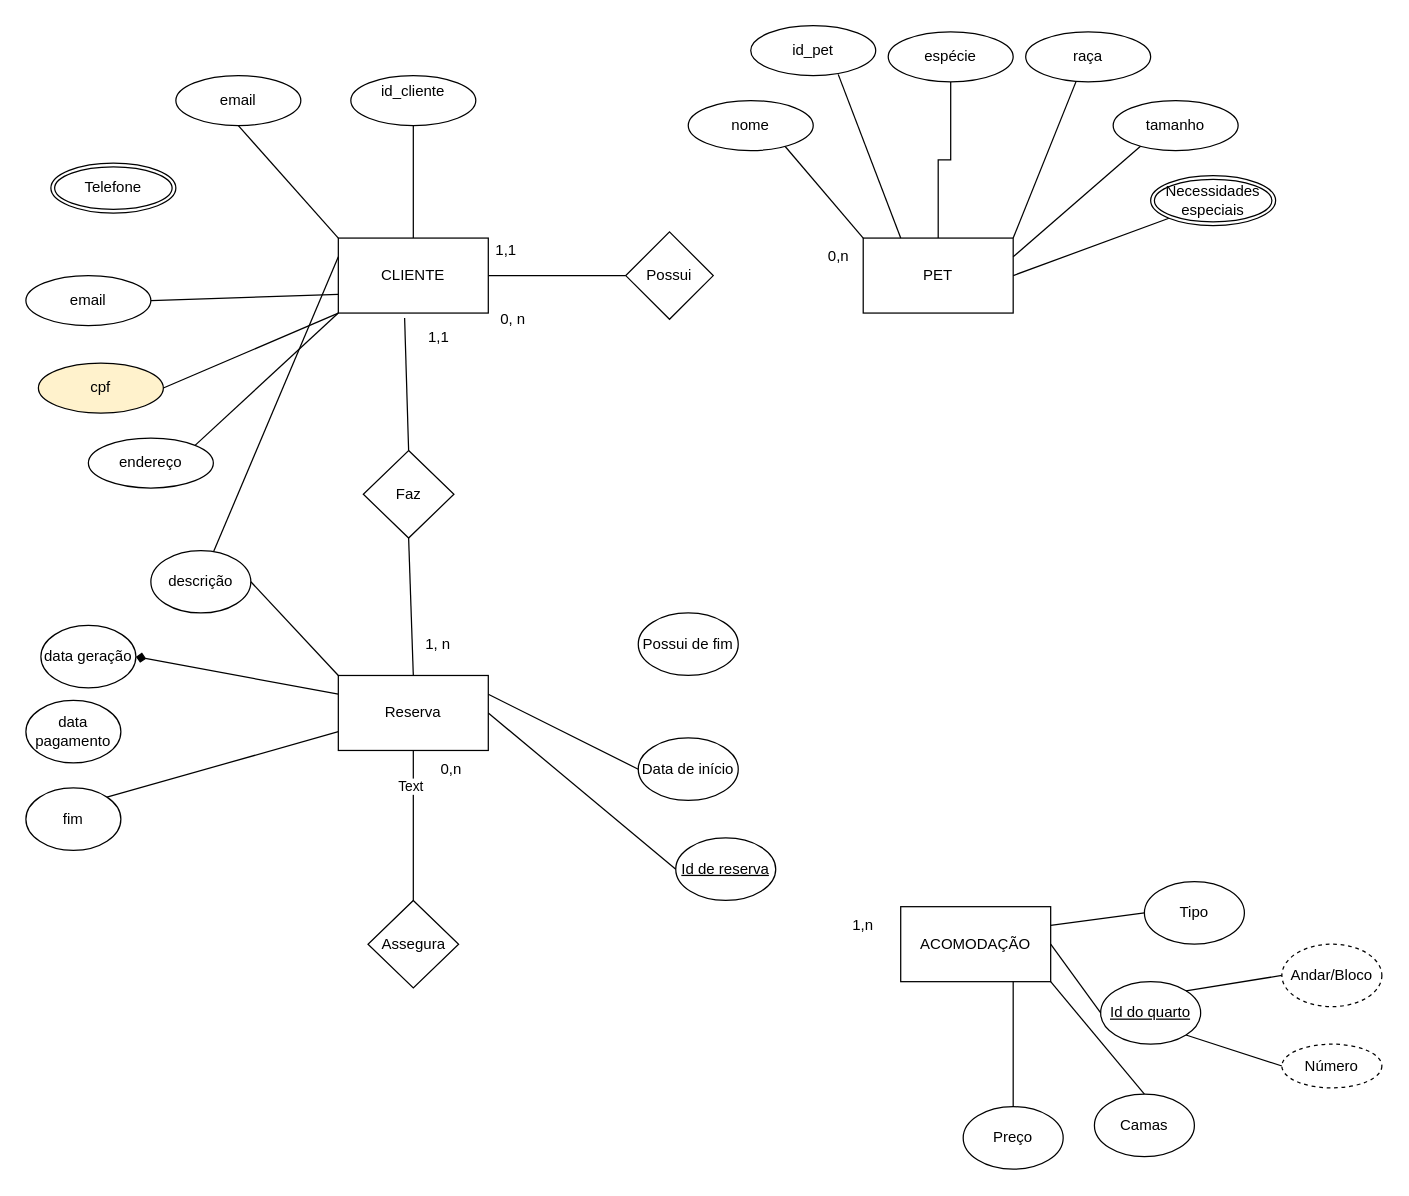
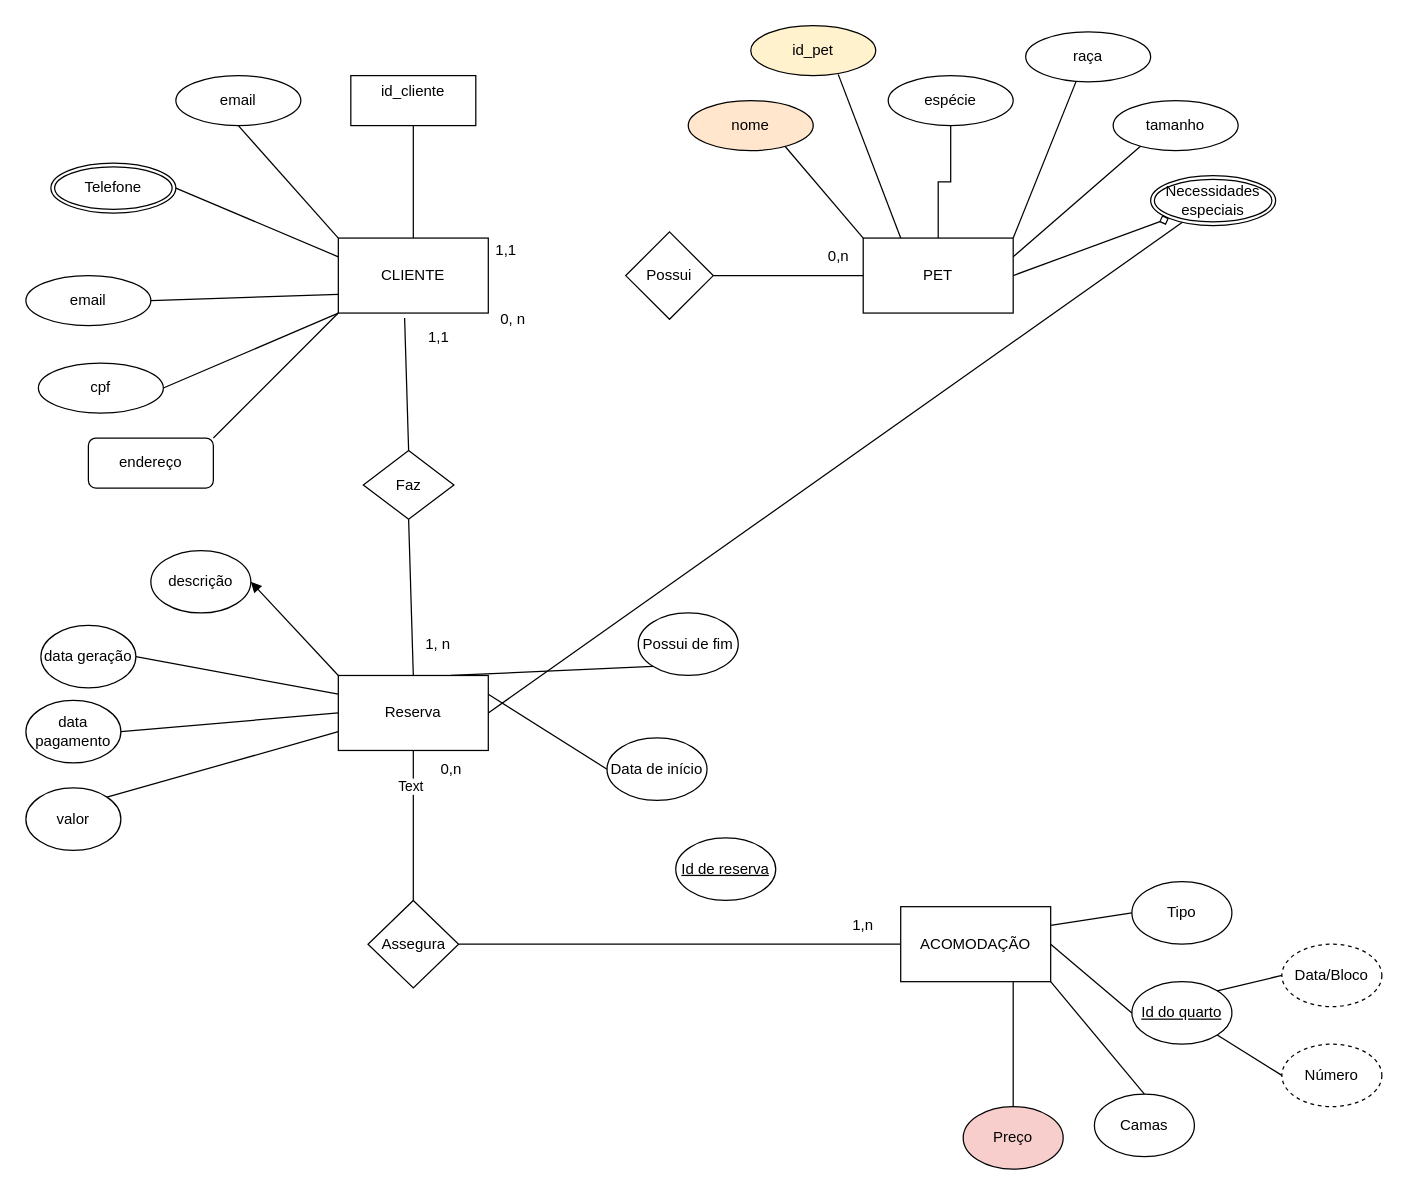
- <mxCell id="35" value="id_pet" style="ellipse;whiteSpace=wrap;html=1;align=center;" parent="1" vertex="1"><mxGeometry x="600" y="20" width="100" height="40" as="geometry" /></mxCell>
+ <mxCell id="35" value="id_pet" style="ellipse;whiteSpace=wrap;html=1;align=center;fillColor=#fff2cc;" parent="1" vertex="1"><mxGeometry x="600" y="20" width="100" height="40" as="geometry" /></mxCell>
- <mxCell id="36" value="espécie" style="ellipse;whiteSpace=wrap;html=1;align=center;" parent="1" vertex="1"><mxGeometry x="710" y="25" width="100" height="40" as="geometry" /></mxCell>
+ <mxCell id="36" value="espécie" style="ellipse;whiteSpace=wrap;html=1;align=center;" parent="1" vertex="1"><mxGeometry x="710" y="60" width="100" height="40" as="geometry" /></mxCell>
- <mxCell id="33" value="id_cliente&lt;div&gt;&lt;br&gt;&lt;/div&gt;" style="ellipse;whiteSpace=wrap;html=1;align=center;" parent="1" vertex="1"><mxGeometry x="280" y="60" width="100" height="40" as="geometry" /></mxCell>
+ <mxCell id="33" value="id_cliente&lt;div&gt;&lt;br&gt;&lt;/div&gt;" style="whiteSpace=wrap;html=1;align=center;rounded=0;" parent="1" vertex="1"><mxGeometry x="280" y="60" width="100" height="40" as="geometry" /></mxCell>
- <mxCell id="34" value="nome" style="ellipse;whiteSpace=wrap;html=1;align=center;" parent="1" vertex="1"><mxGeometry x="550" y="80" width="100" height="40" as="geometry" /></mxCell>
+ <mxCell id="34" value="nome" style="ellipse;whiteSpace=wrap;html=1;align=center;fillColor=#ffe6cc;" parent="1" vertex="1"><mxGeometry x="550" y="80" width="100" height="40" as="geometry" /></mxCell>
- <mxCell id="12" value="" style="endArrow=none;html=1;rounded=0;entryX=0;entryY=1;entryDx=0;entryDy=0;exitX=1;exitY=0.5;exitDx=0;exitDy=0;endFill=0;" parent="1" source="8" target="23" edge="1"><mxGeometry width="50" height="50" relative="1" as="geometry"><mxPoint x="780" y="220" as="sourcePoint" /><mxPoint x="920" y="160" as="targetPoint" /></mxGeometry></mxCell>
+ <mxCell id="12" value="" style="endArrow=diamond;html=1;rounded=0;entryX=0;entryY=1;entryDx=0;entryDy=0;exitX=1;exitY=0.5;exitDx=0;exitDy=0;endFill=0;" parent="1" source="8" target="23" edge="1"><mxGeometry width="50" height="50" relative="1" as="geometry"><mxPoint x="780" y="220" as="sourcePoint" /><mxPoint x="920" y="160" as="targetPoint" /></mxGeometry></mxCell>
- <mxCell id="3" value="" style="edgeStyle=orthogonalEdgeStyle;rounded=0;orthogonalLoop=1;jettySize=auto;html=1;endArrow=none;endFill=0;" parent="1" source="4" target="7" edge="1"><mxGeometry relative="1" as="geometry" /></mxCell>
+ <mxCell id="9" value="" style="endArrow=none;html=1;rounded=0;entryX=0;entryY=0.5;entryDx=0;entryDy=0;exitX=1;exitY=0.5;exitDx=0;exitDy=0;endFill=0;" parent="1" source="7" target="8" edge="1"><mxGeometry width="50" height="50" relative="1" as="geometry"><mxPoint x="310" y="240" as="sourcePoint" /><mxPoint x="360" y="190" as="targetPoint" /></mxGeometry></mxCell>
- <mxCell id="30" value="cpf" style="ellipse;whiteSpace=wrap;html=1;align=center;fillColor=#fff2cc;" parent="1" vertex="1"><mxGeometry x="30" y="290" width="100" height="40" as="geometry" /></mxCell>
+ <mxCell id="30" value="cpf" style="ellipse;whiteSpace=wrap;html=1;align=center;" parent="1" vertex="1"><mxGeometry x="30" y="290" width="100" height="40" as="geometry" /></mxCell>
- <mxCell id="25" value="" style="endArrow=none;html=1;rounded=0;exitX=0;exitY=0.25;exitDx=0;exitDy=0;endFill=0;" parent="1" source="4" target="39" edge="1"><mxGeometry width="50" height="50" relative="1" as="geometry"><mxPoint x="280" y="230" as="sourcePoint" /><mxPoint x="330" y="180" as="targetPoint" /></mxGeometry></mxCell>
+ <mxCell id="25" value="" style="endArrow=none;html=1;rounded=0;exitX=0;exitY=0.25;exitDx=0;exitDy=0;entryX=1;entryY=0.5;entryDx=0;entryDy=0;endFill=0;" parent="1" source="4" target="20" edge="1"><mxGeometry width="50" height="50" relative="1" as="geometry"><mxPoint x="280" y="230" as="sourcePoint" /><mxPoint x="330" y="180" as="targetPoint" /></mxGeometry></mxCell>
- <mxCell id="28" value="endereço" style="ellipse;whiteSpace=wrap;html=1;align=center;" parent="1" vertex="1"><mxGeometry x="70" y="350" width="100" height="40" as="geometry" /></mxCell>
+ <mxCell id="28" value="endereço" style="whiteSpace=wrap;html=1;align=center;rounded=1;" parent="1" vertex="1"><mxGeometry x="70" y="350" width="100" height="40" as="geometry" /></mxCell>
- <mxCell id="18" value="Faz" style="rhombus;whiteSpace=wrap;html=1;rounded=0;" parent="1" vertex="1"><mxGeometry x="290" y="360" width="72.5" height="70" as="geometry" /></mxCell>
+ <mxCell id="18" value="Faz" style="rhombus;whiteSpace=wrap;html=1;rounded=0;" parent="1" vertex="1"><mxGeometry x="290" y="360" width="72.5" height="55" as="geometry" /></mxCell>
- <mxCell id="46" value="" style="endArrow=none;html=1;rounded=0;exitX=0;exitY=0;exitDx=0;exitDy=0;entryX=1;entryY=0.5;entryDx=0;entryDy=0;" parent="1" source="50" edge="1" target="39"><mxGeometry width="50" height="50" relative="1" as="geometry"><mxPoint x="60" y="750" as="sourcePoint" /><mxPoint x="110" y="700" as="targetPoint" /></mxGeometry></mxCell>
+ <mxCell id="46" value="" style="endArrow=block;html=1;rounded=0;exitX=0;exitY=0;exitDx=0;exitDy=0;entryX=1;entryY=0.5;entryDx=0;entryDy=0;" parent="1" source="50" edge="1" target="39"><mxGeometry width="50" height="50" relative="1" as="geometry"><mxPoint x="60" y="750" as="sourcePoint" /><mxPoint x="110" y="700" as="targetPoint" /></mxGeometry></mxCell>
- <mxCell id="47" value="" style="endArrow=diamond;html=1;rounded=0;exitX=0;exitY=0.25;exitDx=0;exitDy=0;entryX=1;entryY=0.5;entryDx=0;entryDy=0;" parent="1" source="50" edge="1" target="41"><mxGeometry width="50" height="50" relative="1" as="geometry"><mxPoint x="34.5" y="869" as="sourcePoint" /><mxPoint x="5.5" y="780" as="targetPoint" /></mxGeometry></mxCell>
+ <mxCell id="47" value="" style="endArrow=none;html=1;rounded=0;exitX=0;exitY=0.25;exitDx=0;exitDy=0;entryX=1;entryY=0.5;entryDx=0;entryDy=0;" parent="1" source="50" edge="1" target="41"><mxGeometry width="50" height="50" relative="1" as="geometry"><mxPoint x="34.5" y="869" as="sourcePoint" /><mxPoint x="5.5" y="780" as="targetPoint" /></mxGeometry></mxCell>
+ <mxCell id="54" value="" style="endArrow=none;html=1;rounded=0;exitX=0.75;exitY=0;exitDx=0;exitDy=0;entryX=0;entryY=1;entryDx=0;entryDy=0;" parent="1" source="50" target="53" edge="1"><mxGeometry width="50" height="50" relative="1" as="geometry"><mxPoint x="660" y="640" as="sourcePoint" /><mxPoint x="710" y="590" as="targetPoint" /></mxGeometry></mxCell>
+ <mxCell id="48" value="" style="endArrow=none;html=1;rounded=0;exitX=0;exitY=0.5;exitDx=0;exitDy=0;entryX=1;entryY=0.5;entryDx=0;entryDy=0;" parent="1" source="50" edge="1" target="42"><mxGeometry width="50" height="50" relative="1" as="geometry"><mxPoint x="35" y="940" as="sourcePoint" /><mxPoint x="6" y="851" as="targetPoint" /></mxGeometry></mxCell>
- <mxCell id="51" value="Data de início" style="ellipse;whiteSpace=wrap;html=1;" parent="1" vertex="1"><mxGeometry x="510" y="590" width="80" height="50" as="geometry" /></mxCell>
+ <mxCell id="51" value="Data de início" style="ellipse;whiteSpace=wrap;html=1;" parent="1" vertex="1"><mxGeometry x="485" y="590" width="80" height="50" as="geometry" /></mxCell>
- <mxCell id="56" value="" style="endArrow=none;html=1;rounded=0;exitX=1;exitY=0.5;exitDx=0;exitDy=0;entryX=0;entryY=0.5;entryDx=0;entryDy=0;" parent="1" source="50" target="52" edge="1"><mxGeometry width="50" height="50" relative="1" as="geometry"><mxPoint x="660" y="640" as="sourcePoint" /><mxPoint x="710" y="590" as="targetPoint" /></mxGeometry></mxCell>
+ <mxCell id="56" value="" style="endArrow=none;html=1;rounded=0;exitX=1;exitY=0.5;exitDx=0;exitDy=0;" parent="1" source="50" target="23" edge="1"><mxGeometry width="50" height="50" relative="1" as="geometry"><mxPoint x="660" y="640" as="sourcePoint" /><mxPoint x="710" y="590" as="targetPoint" /></mxGeometry></mxCell>
- <mxCell id="40" value="fim" style="ellipse;whiteSpace=wrap;html=1;" parent="1" vertex="1"><mxGeometry x="20" y="630" width="76" height="50" as="geometry" /></mxCell>
+ <mxCell id="40" value="valor" style="ellipse;whiteSpace=wrap;html=1;" parent="1" vertex="1"><mxGeometry x="20" y="630" width="76" height="50" as="geometry" /></mxCell>
- <mxCell id="59" value="Tipo" style="ellipse;whiteSpace=wrap;html=1;" parent="1" vertex="1"><mxGeometry x="915" y="705" width="80" height="50" as="geometry" /></mxCell>
+ <mxCell id="59" value="Tipo" style="ellipse;whiteSpace=wrap;html=1;" parent="1" vertex="1"><mxGeometry x="905" y="705" width="80" height="50" as="geometry" /></mxCell>
+ <mxCell id="14" value="" style="edgeStyle=orthogonalEdgeStyle;rounded=0;orthogonalLoop=1;jettySize=auto;html=1;endArrow=none;endFill=0;entryX=0;entryY=0.5;entryDx=0;entryDy=0;" parent="1" source="15" edge="1" target="58"><mxGeometry relative="1" as="geometry"><mxPoint x="705" y="770" as="targetPoint" /></mxGeometry></mxCell>
- <mxCell id="62" value="Andar/Bloco" style="ellipse;whiteSpace=wrap;html=1;dashed=1;" parent="1" vertex="1"><mxGeometry x="1025" y="755" width="80" height="50" as="geometry" /></mxCell>
+ <mxCell id="62" value="Data/Bloco" style="ellipse;whiteSpace=wrap;html=1;dashed=1;" parent="1" vertex="1"><mxGeometry x="1025" y="755" width="80" height="50" as="geometry" /></mxCell>
- <mxCell id="60" value="&lt;u&gt;Id do quarto&lt;/u&gt;" style="ellipse;whiteSpace=wrap;html=1;" parent="1" vertex="1"><mxGeometry x="880" y="785" width="80" height="50" as="geometry" /></mxCell>
+ <mxCell id="60" value="&lt;u&gt;Id do quarto&lt;/u&gt;" style="ellipse;whiteSpace=wrap;html=1;" parent="1" vertex="1"><mxGeometry x="905" y="785" width="80" height="50" as="geometry" /></mxCell>
- <mxCell id="63" value="Número" style="ellipse;whiteSpace=wrap;html=1;dashed=1;" parent="1" vertex="1"><mxGeometry x="1025" y="835" width="80" height="35" as="geometry" /></mxCell>
+ <mxCell id="63" value="Número" style="ellipse;whiteSpace=wrap;html=1;dashed=1;" parent="1" vertex="1"><mxGeometry x="1025" y="835" width="80" height="50" as="geometry" /></mxCell>
- <mxCell id="70" value="Preço" style="ellipse;whiteSpace=wrap;html=1;" parent="1" vertex="1"><mxGeometry x="770" y="885" width="80" height="50" as="geometry" /></mxCell>
+ <mxCell id="70" value="Preço" style="ellipse;whiteSpace=wrap;html=1;fillColor=#f8cecc;" parent="1" vertex="1"><mxGeometry x="770" y="885" width="80" height="50" as="geometry" /></mxCell>
